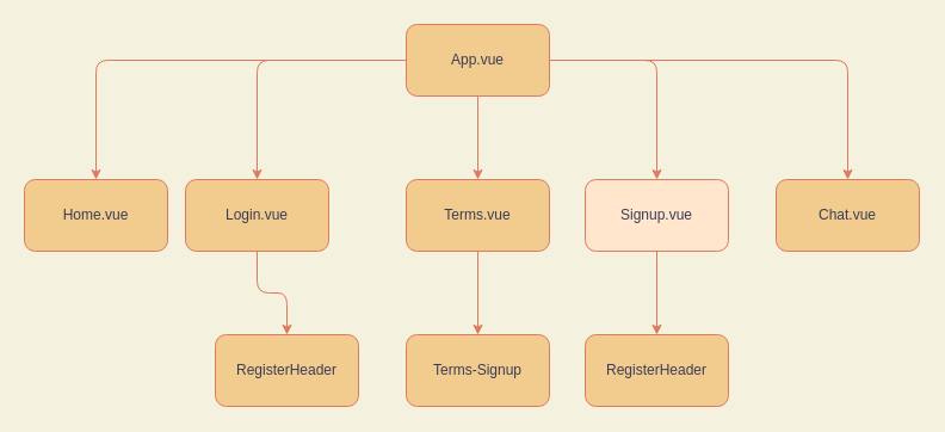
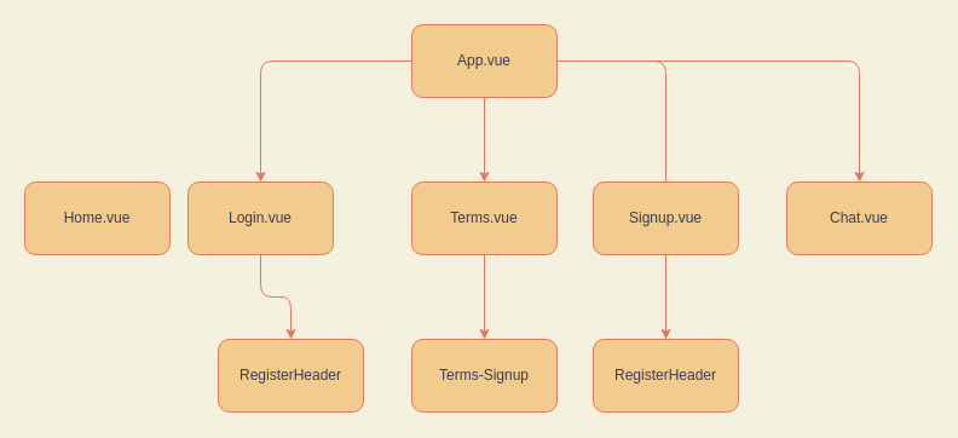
- <mxCell id="2" value="" style="edgeStyle=orthogonalEdgeStyle;rounded=1;orthogonalLoop=1;jettySize=auto;html=1;labelBackgroundColor=#F4F1DE;strokeColor=#E07A5F;fontColor=#393C56;" parent="1" source="7" target="8" edge="1"><mxGeometry relative="1" as="geometry" /></mxCell>
- <mxCell id="4" value="" style="edgeStyle=orthogonalEdgeStyle;rounded=1;orthogonalLoop=1;jettySize=auto;html=1;labelBackgroundColor=#F4F1DE;strokeColor=#E07A5F;fontColor=#393C56;" parent="1" source="7" target="12" edge="1"><mxGeometry relative="1" as="geometry" /></mxCell>
+ <mxCell id="4" value="" style="edgeStyle=orthogonalEdgeStyle;rounded=1;orthogonalLoop=1;jettySize=auto;html=1;labelBackgroundColor=#F4F1DE;strokeColor=#E07A5F;fontColor=#393C56;endArrow=none;" parent="1" source="7" target="12" edge="1"><mxGeometry relative="1" as="geometry" /></mxCell>
- <mxCell id="12" value="Signup.vue" style="whiteSpace=wrap;html=1;rounded=1;fillColor=#ffe6cc;strokeColor=#E07A5F;fontColor=#393C56;" parent="1" vertex="1"><mxGeometry x="490" y="150" width="120" height="60" as="geometry" /></mxCell>
+ <mxCell id="12" value="Signup.vue" style="whiteSpace=wrap;html=1;rounded=1;fillColor=#F2CC8F;strokeColor=#E07A5F;fontColor=#393C56;" parent="1" vertex="1"><mxGeometry x="490" y="150" width="120" height="60" as="geometry" /></mxCell>
